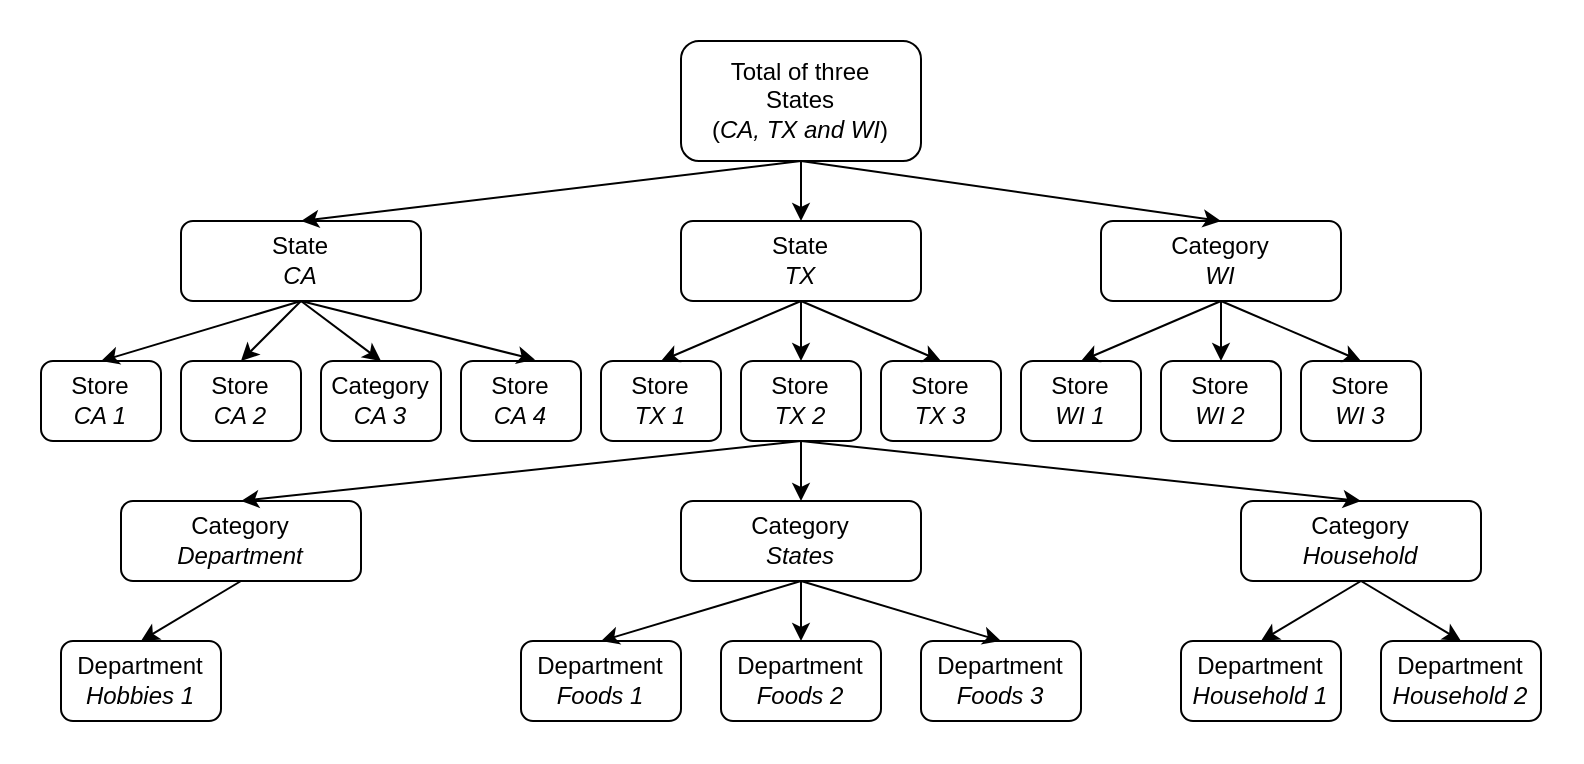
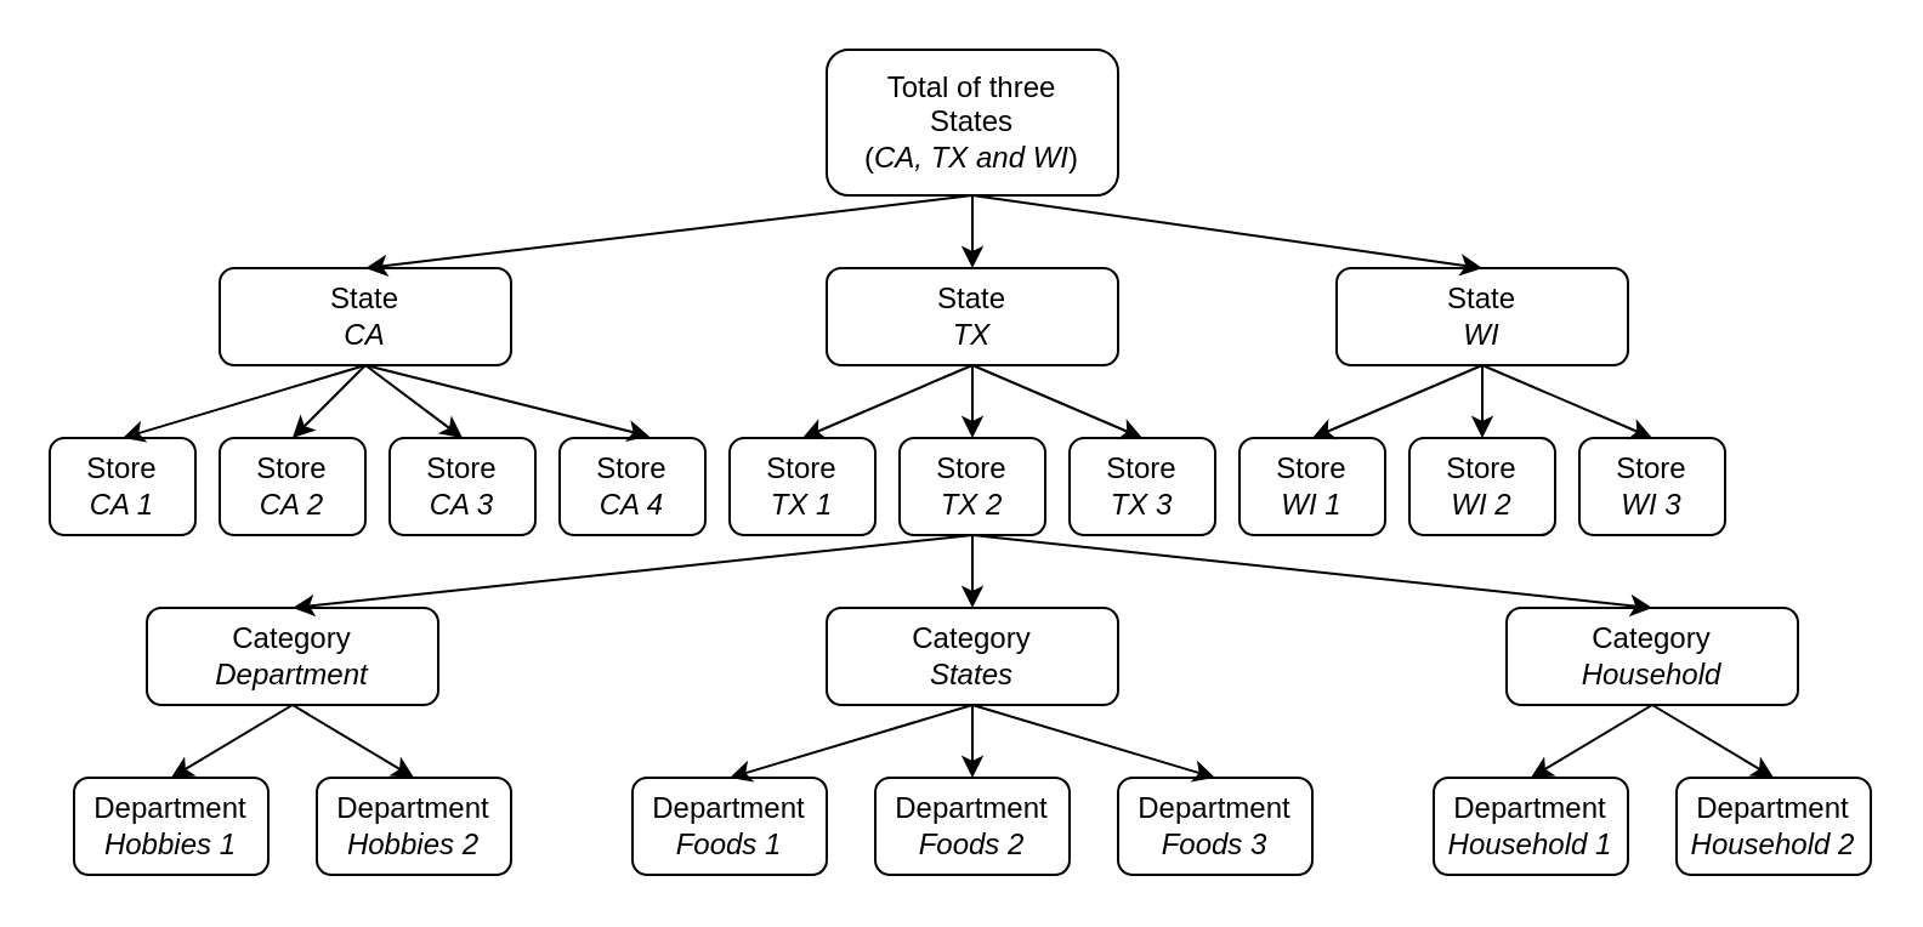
- <mxCell id="5" value="&lt;div&gt;Category&lt;/div&gt;&lt;div&gt;&lt;i&gt;WI&lt;/i&gt;&lt;br&gt;&lt;/div&gt;" style="rounded=1;whiteSpace=wrap;html=1;" parent="1" vertex="1"><mxGeometry x="550" y="110" width="120" height="40" as="geometry" /></mxCell>
+ <mxCell id="5" value="&lt;div&gt;State&lt;/div&gt;&lt;div&gt;&lt;i&gt;WI&lt;/i&gt;&lt;br&gt;&lt;/div&gt;" style="rounded=1;whiteSpace=wrap;html=1;" parent="1" vertex="1"><mxGeometry x="550" y="110" width="120" height="40" as="geometry" /></mxCell>
- <mxCell id="11" value="&lt;div&gt;Category&lt;/div&gt;&lt;div&gt;&lt;i&gt;CA 3&lt;/i&gt;&lt;br&gt;&lt;/div&gt;" style="rounded=1;whiteSpace=wrap;html=1;" parent="1" vertex="1"><mxGeometry x="160" y="180" width="60" height="40" as="geometry" /></mxCell>
+ <mxCell id="11" value="&lt;div&gt;Store&lt;/div&gt;&lt;div&gt;&lt;i&gt;CA 3&lt;/i&gt;&lt;br&gt;&lt;/div&gt;" style="rounded=1;whiteSpace=wrap;html=1;" parent="1" vertex="1"><mxGeometry x="160" y="180" width="60" height="40" as="geometry" /></mxCell>
+ <mxCell id="40" value="" style="endArrow=classic;html=1;rounded=0;exitX=0.5;exitY=1;exitDx=0;exitDy=0;entryX=0.5;entryY=0;entryDx=0;entryDy=0;" parent="1" source="27" target="30" edge="1"><mxGeometry width="50" height="50" relative="1" as="geometry"><mxPoint x="130" y="370" as="sourcePoint" /><mxPoint x="80" y="430" as="targetPoint" /></mxGeometry></mxCell>
+ <mxCell id="30" value="&lt;div&gt;Department&lt;/div&gt;&lt;div&gt;&lt;i&gt;Hobbies 2&lt;/i&gt;&lt;/div&gt;" style="rounded=1;whiteSpace=wrap;html=1;" parent="1" vertex="1"><mxGeometry x="130" y="320" width="80" height="40" as="geometry" /></mxCell>
